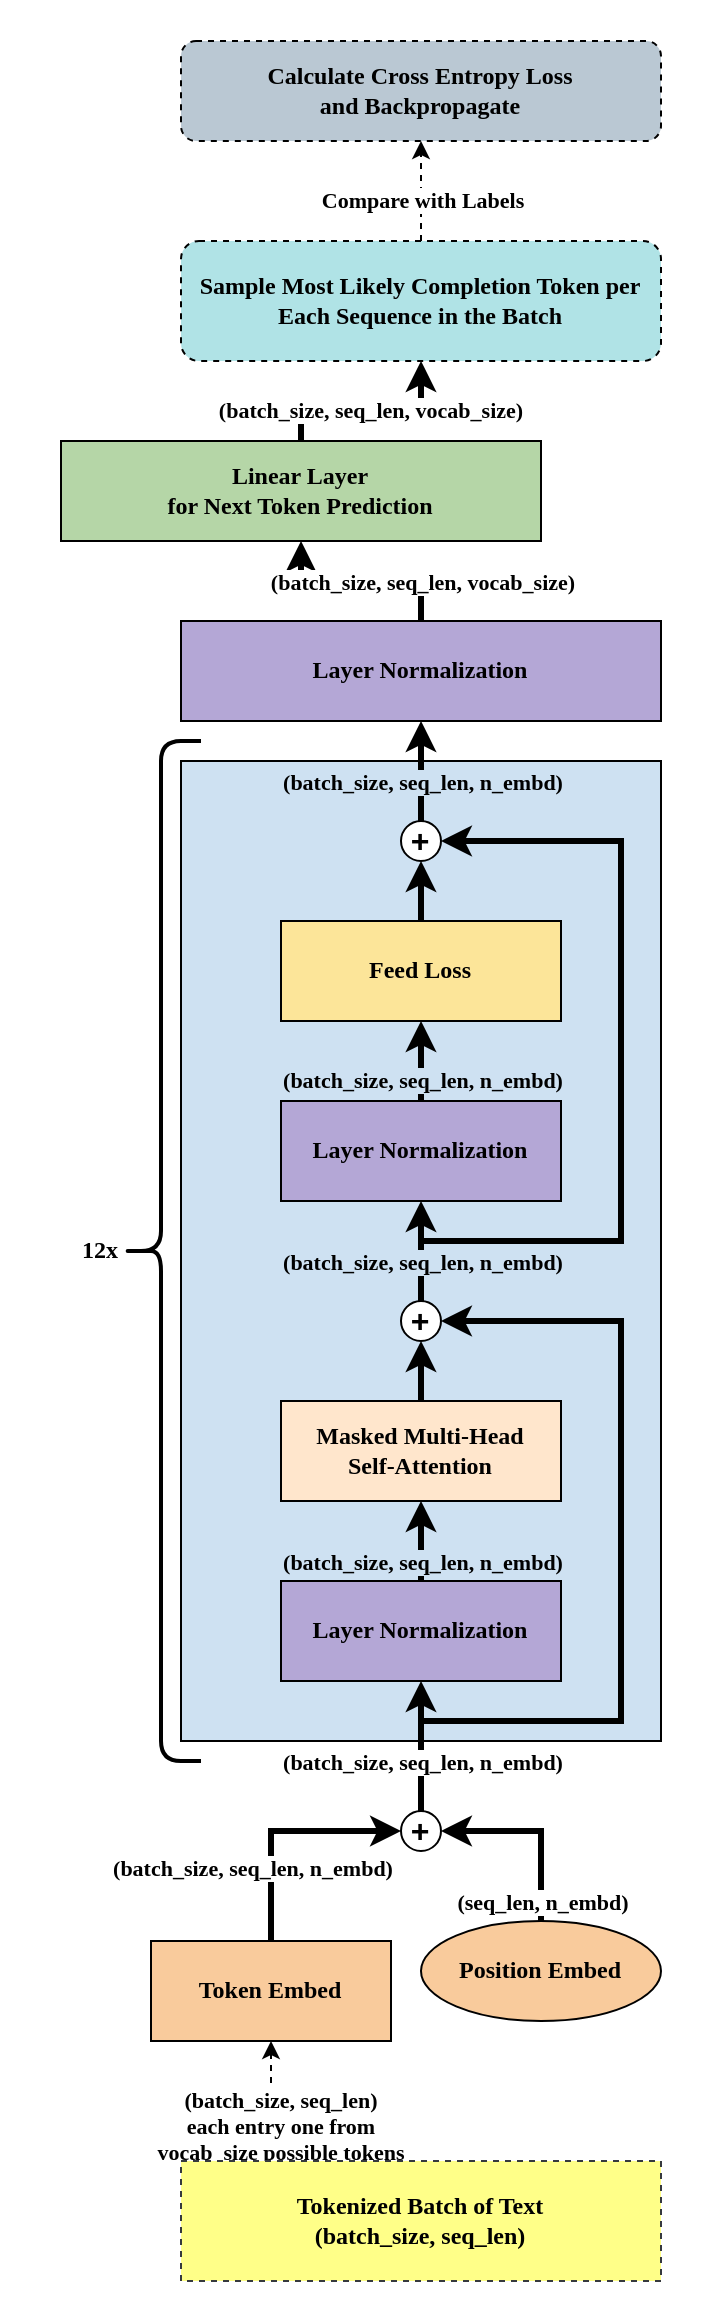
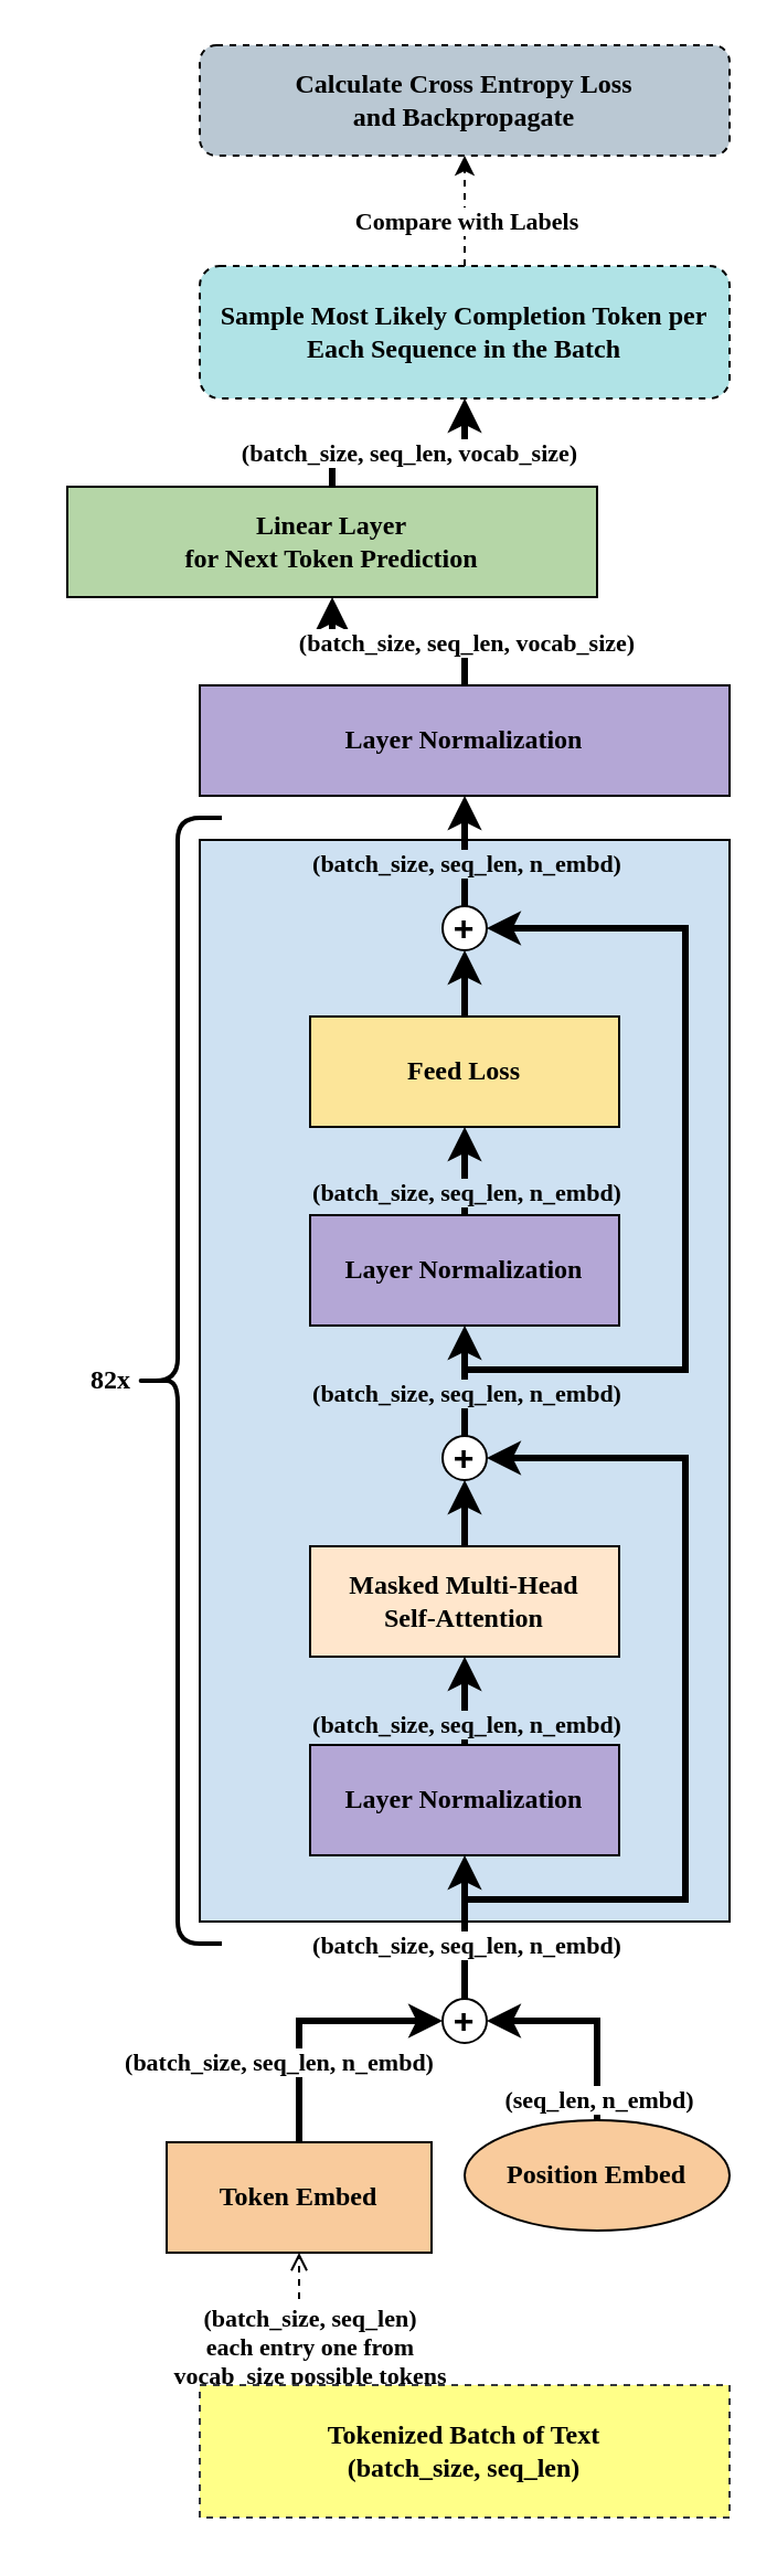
- <mxCell id="20" value="12x" style="text;html=1;align=center;verticalAlign=middle;whiteSpace=wrap;rounded=0;fontStyle=1;fontFamily=Verdana;" parent="1" vertex="1"><mxGeometry x="20" y="610" width="60" height="30" as="geometry" /></mxCell>
+ <mxCell id="20" value="82x" style="text;html=1;align=center;verticalAlign=middle;whiteSpace=wrap;rounded=0;fontStyle=1;fontFamily=Verdana;" parent="1" vertex="1"><mxGeometry x="20" y="610" width="60" height="30" as="geometry" /></mxCell>
- <mxCell id="33" style="edgeStyle=orthogonalEdgeStyle;rounded=0;orthogonalLoop=1;jettySize=auto;html=1;exitX=0.25;exitY=0;exitDx=0;exitDy=0;entryX=0.5;entryY=1;entryDx=0;entryDy=0;dashed=1;" parent="1" source="35" target="12" edge="1"><mxGeometry relative="1" as="geometry" /></mxCell>
+ <mxCell id="33" style="edgeStyle=orthogonalEdgeStyle;rounded=0;orthogonalLoop=1;jettySize=auto;html=1;exitX=0.25;exitY=0;exitDx=0;exitDy=0;entryX=0.5;entryY=1;entryDx=0;entryDy=0;dashed=1;endArrow=open;" parent="1" source="35" target="12" edge="1"><mxGeometry relative="1" as="geometry" /></mxCell>
